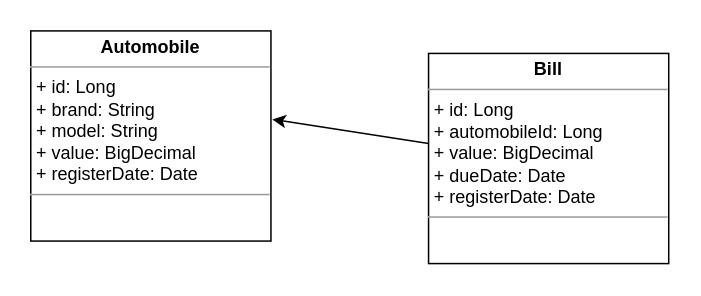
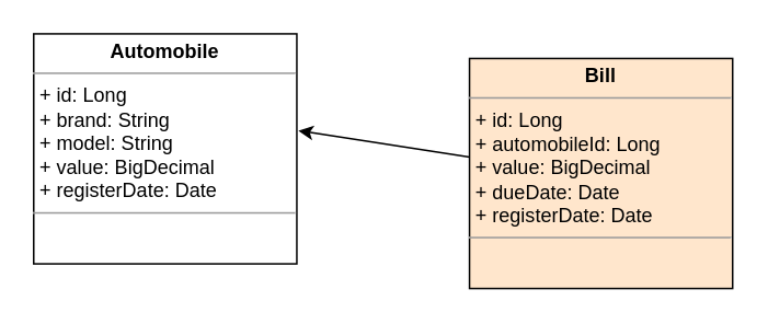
- <mxCell id="3" value="&lt;p style=&quot;margin: 0px ; margin-top: 4px ; text-align: center&quot;&gt;&lt;b&gt;Bill&lt;/b&gt;&lt;/p&gt;&lt;hr size=&quot;1&quot;&gt;&lt;p style=&quot;margin: 0px ; margin-left: 4px&quot;&gt;+ id: Long&lt;/p&gt;&lt;p style=&quot;margin: 0px ; margin-left: 4px&quot;&gt;+ automobileId: Long&lt;/p&gt;&lt;p style=&quot;margin: 0px ; margin-left: 4px&quot;&gt;+ value: BigDecimal&lt;/p&gt;&lt;p style=&quot;margin: 0px ; margin-left: 4px&quot;&gt;+ dueDate: Date&lt;br&gt;&lt;/p&gt;&lt;p style=&quot;margin: 0px ; margin-left: 4px&quot;&gt;+ registerDate: Date&lt;/p&gt;&lt;hr size=&quot;1&quot;&gt;&lt;p style=&quot;margin: 0px ; margin-left: 4px&quot;&gt;&lt;br&gt;&lt;/p&gt;" style="verticalAlign=top;align=left;overflow=fill;fontSize=12;fontFamily=Helvetica;html=1;" parent="1" vertex="1"><mxGeometry x="285" y="35" width="160" height="140" as="geometry" /></mxCell>
+ <mxCell id="3" value="&lt;p style=&quot;margin: 0px ; margin-top: 4px ; text-align: center&quot;&gt;&lt;b&gt;Bill&lt;/b&gt;&lt;/p&gt;&lt;hr size=&quot;1&quot;&gt;&lt;p style=&quot;margin: 0px ; margin-left: 4px&quot;&gt;+ id: Long&lt;/p&gt;&lt;p style=&quot;margin: 0px ; margin-left: 4px&quot;&gt;+ automobileId: Long&lt;/p&gt;&lt;p style=&quot;margin: 0px ; margin-left: 4px&quot;&gt;+ value: BigDecimal&lt;/p&gt;&lt;p style=&quot;margin: 0px ; margin-left: 4px&quot;&gt;+ dueDate: Date&lt;br&gt;&lt;/p&gt;&lt;p style=&quot;margin: 0px ; margin-left: 4px&quot;&gt;+ registerDate: Date&lt;/p&gt;&lt;hr size=&quot;1&quot;&gt;&lt;p style=&quot;margin: 0px ; margin-left: 4px&quot;&gt;&lt;br&gt;&lt;/p&gt;" style="verticalAlign=top;align=left;overflow=fill;fontSize=12;fontFamily=Helvetica;html=1;fillColor=#ffe6cc;" parent="1" vertex="1"><mxGeometry x="285" y="35" width="160" height="140" as="geometry" /></mxCell>
